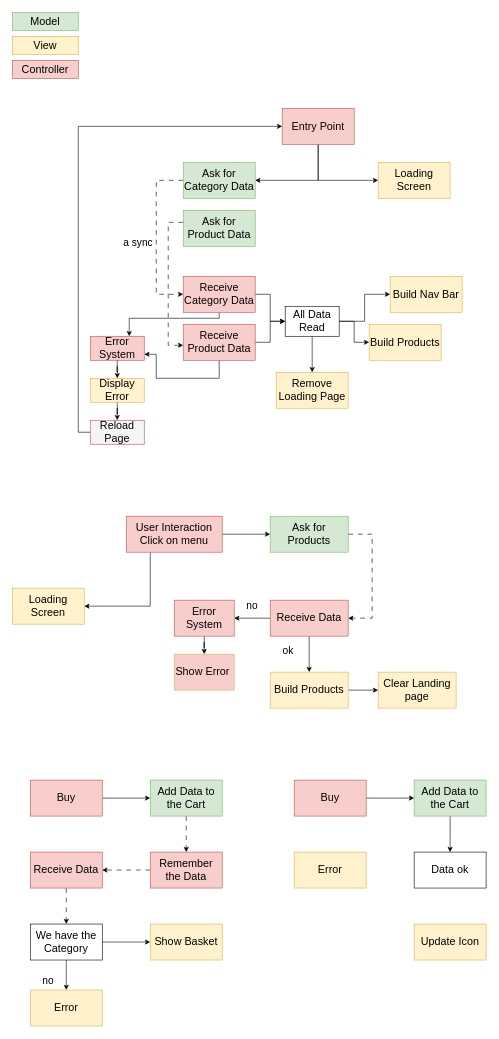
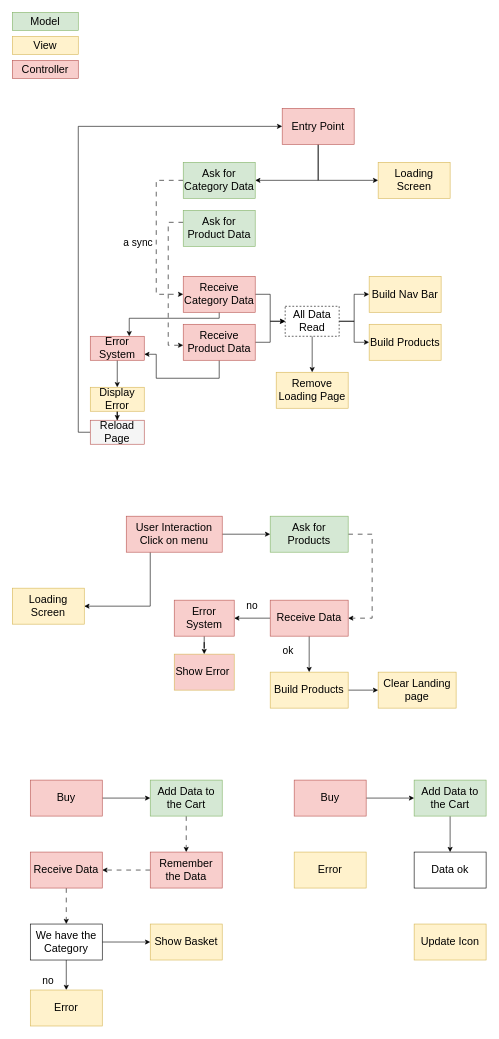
- <mxCell id="24" value="&lt;font style=&quot;font-size: 18px;&quot;&gt;Build Nav Bar&lt;/font&gt;" style="rounded=0;whiteSpace=wrap;html=1;fillColor=#fff2cc;strokeColor=#d6b656;" vertex="1" parent="1"><mxGeometry x="650" y="460" width="120" height="60" as="geometry" /></mxCell>
+ <mxCell id="24" value="&lt;font style=&quot;font-size: 18px;&quot;&gt;Build Nav Bar&lt;/font&gt;" style="rounded=0;whiteSpace=wrap;html=1;fillColor=#fff2cc;strokeColor=#d6b656;" vertex="1" parent="1"><mxGeometry x="615" y="460" width="120" height="60" as="geometry" /></mxCell>
- <mxCell id="23" value="&lt;font style=&quot;font-size: 18px;&quot;&gt;All Data Read&lt;/font&gt;" style="rounded=0;whiteSpace=wrap;html=1;" vertex="1" parent="1"><mxGeometry x="475" y="510" width="90" height="50" as="geometry" /></mxCell>
+ <mxCell id="23" value="&lt;font style=&quot;font-size: 18px;&quot;&gt;All Data Read&lt;/font&gt;" style="rounded=0;whiteSpace=wrap;html=1;dashed=1;" vertex="1" parent="1"><mxGeometry x="475" y="510" width="90" height="50" as="geometry" /></mxCell>
- <mxCell id="28" value="&lt;font style=&quot;font-size: 18px;&quot;&gt;Display Error&lt;/font&gt;" style="rounded=0;whiteSpace=wrap;html=1;fillColor=#fff2cc;strokeColor=#d6b656;" vertex="1" parent="1"><mxGeometry x="150" y="630" width="90" height="40" as="geometry" /></mxCell>
+ <mxCell id="28" value="&lt;font style=&quot;font-size: 18px;&quot;&gt;Display Error&lt;/font&gt;" style="rounded=0;whiteSpace=wrap;html=1;fillColor=#fff2cc;strokeColor=#d6b656;" vertex="1" parent="1"><mxGeometry x="150" y="645" width="90" height="40" as="geometry" /></mxCell>
